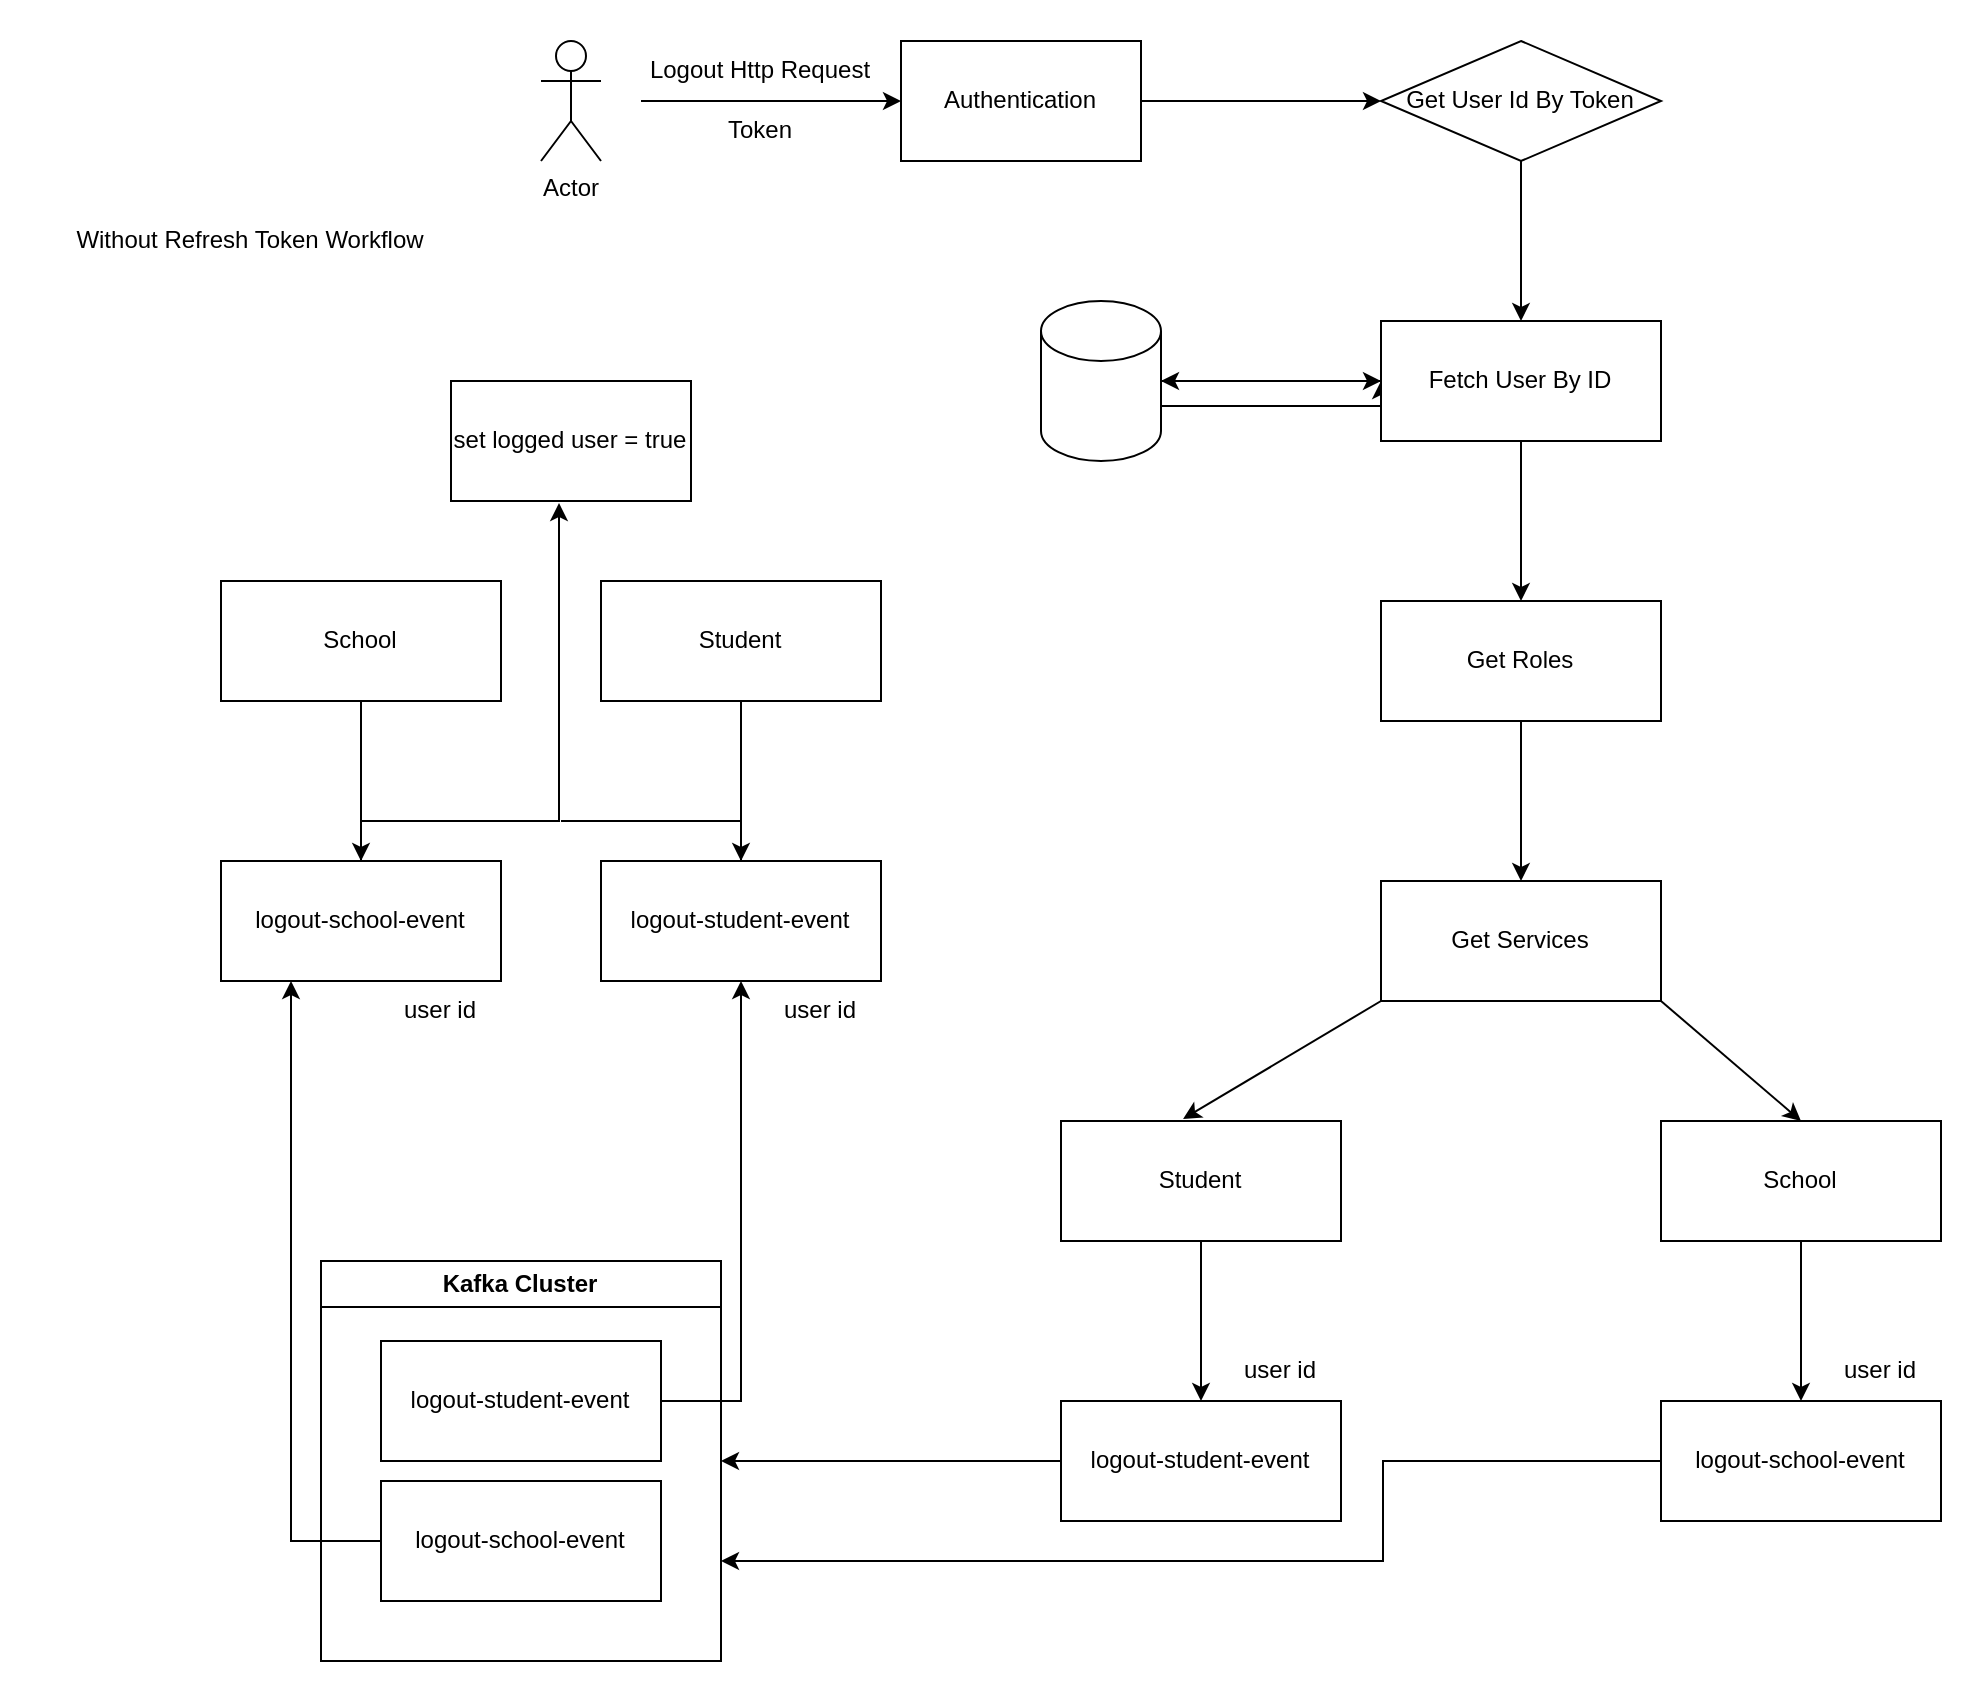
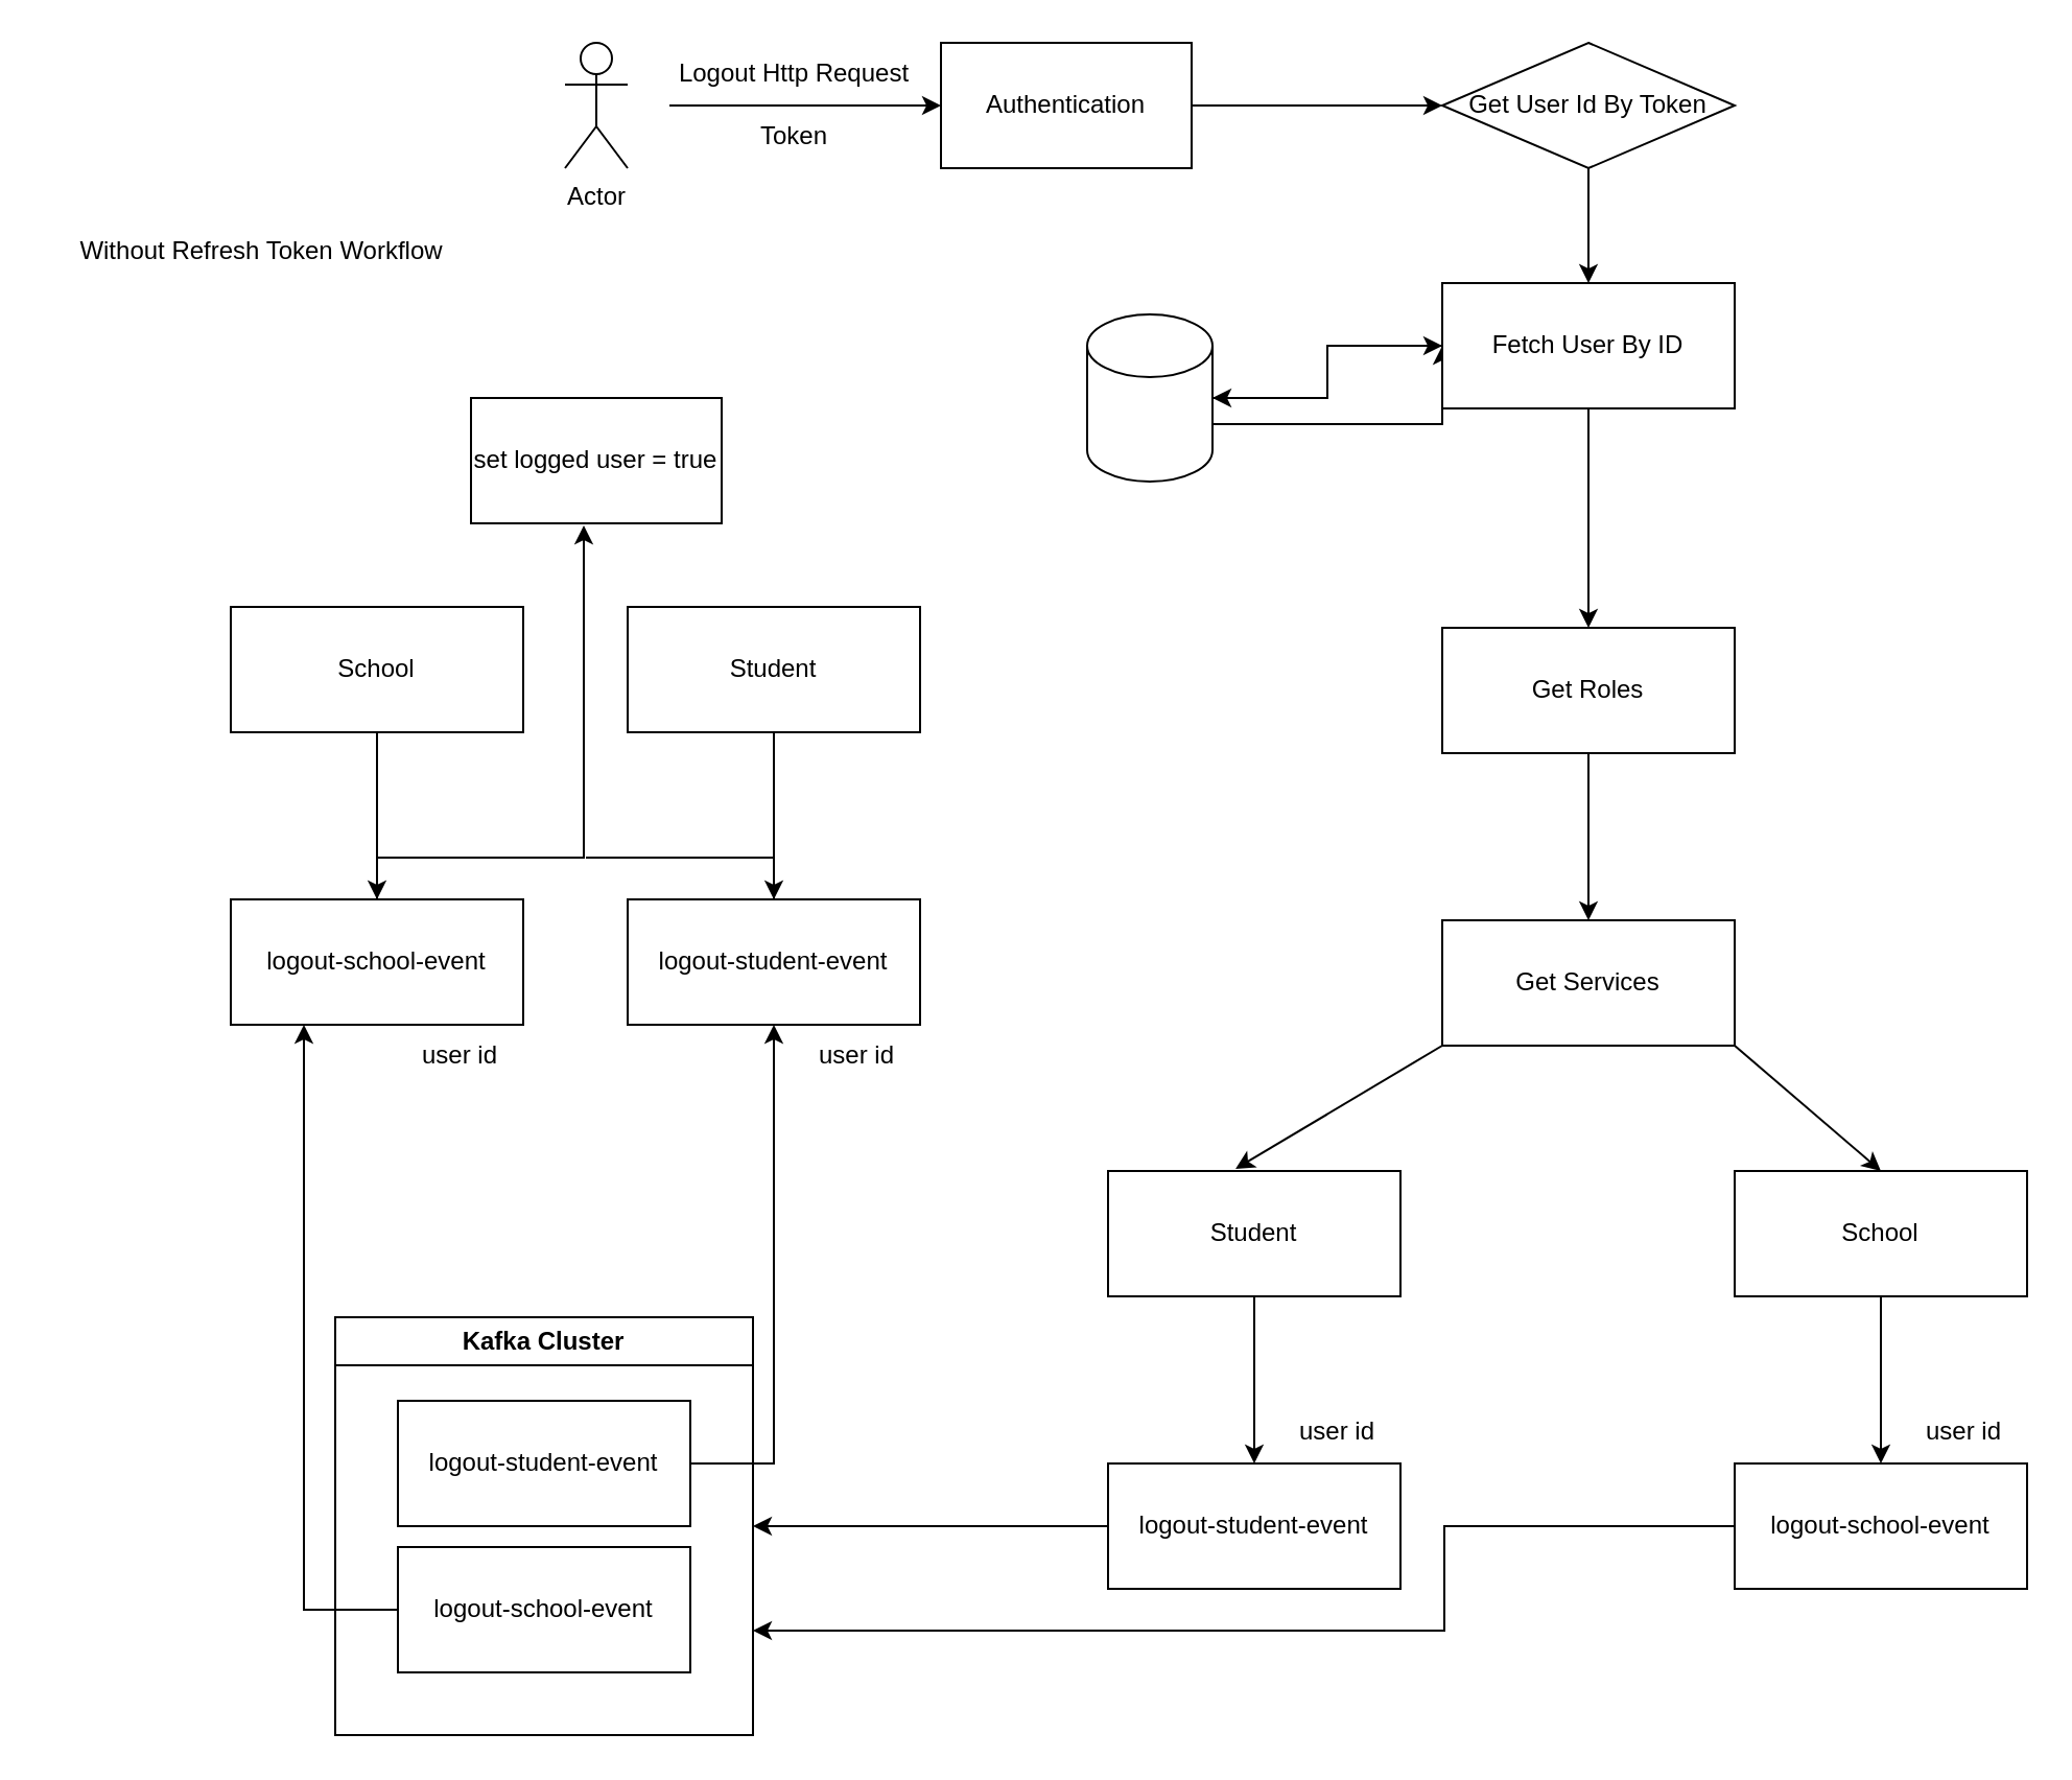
- <mxCell id="14" value="Fetch User By ID" style="rounded=0;whiteSpace=wrap;html=1;" parent="1" vertex="1"><mxGeometry x="690" y="160" width="140" height="60" as="geometry" /></mxCell>
+ <mxCell id="14" value="Fetch User By ID" style="rounded=0;whiteSpace=wrap;html=1;" parent="1" vertex="1"><mxGeometry x="690" y="135" width="140" height="60" as="geometry" /></mxCell>
